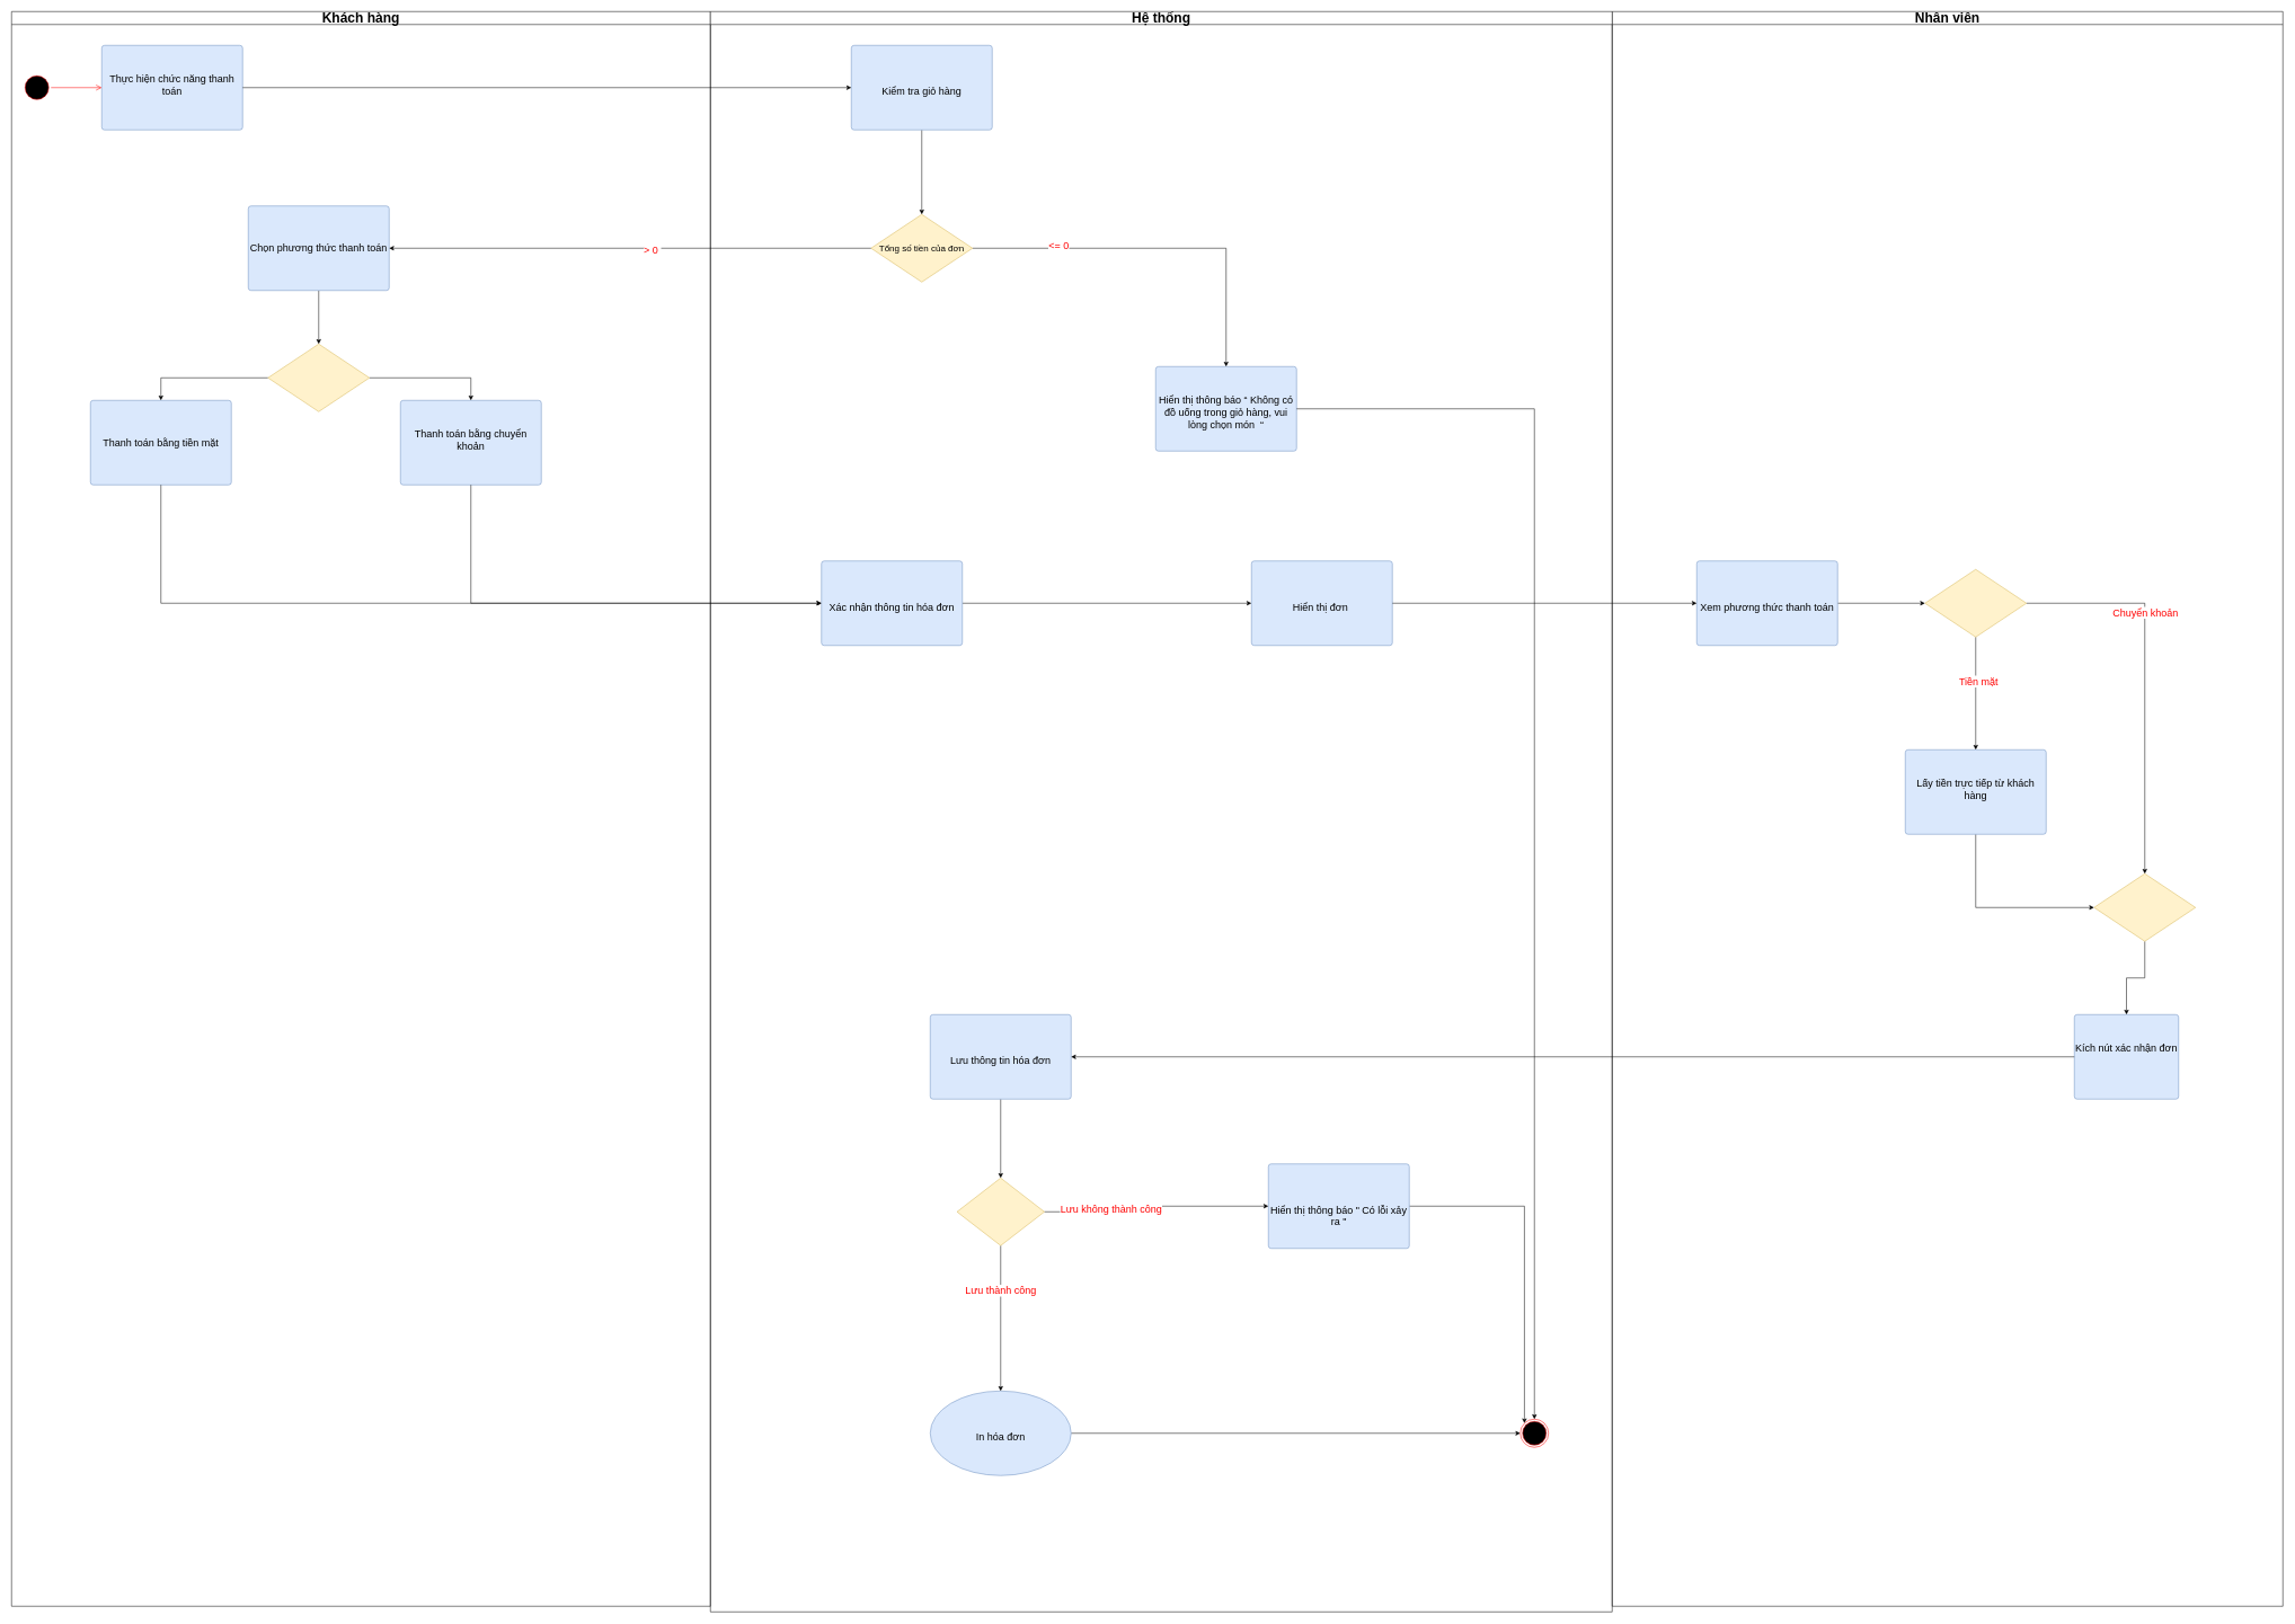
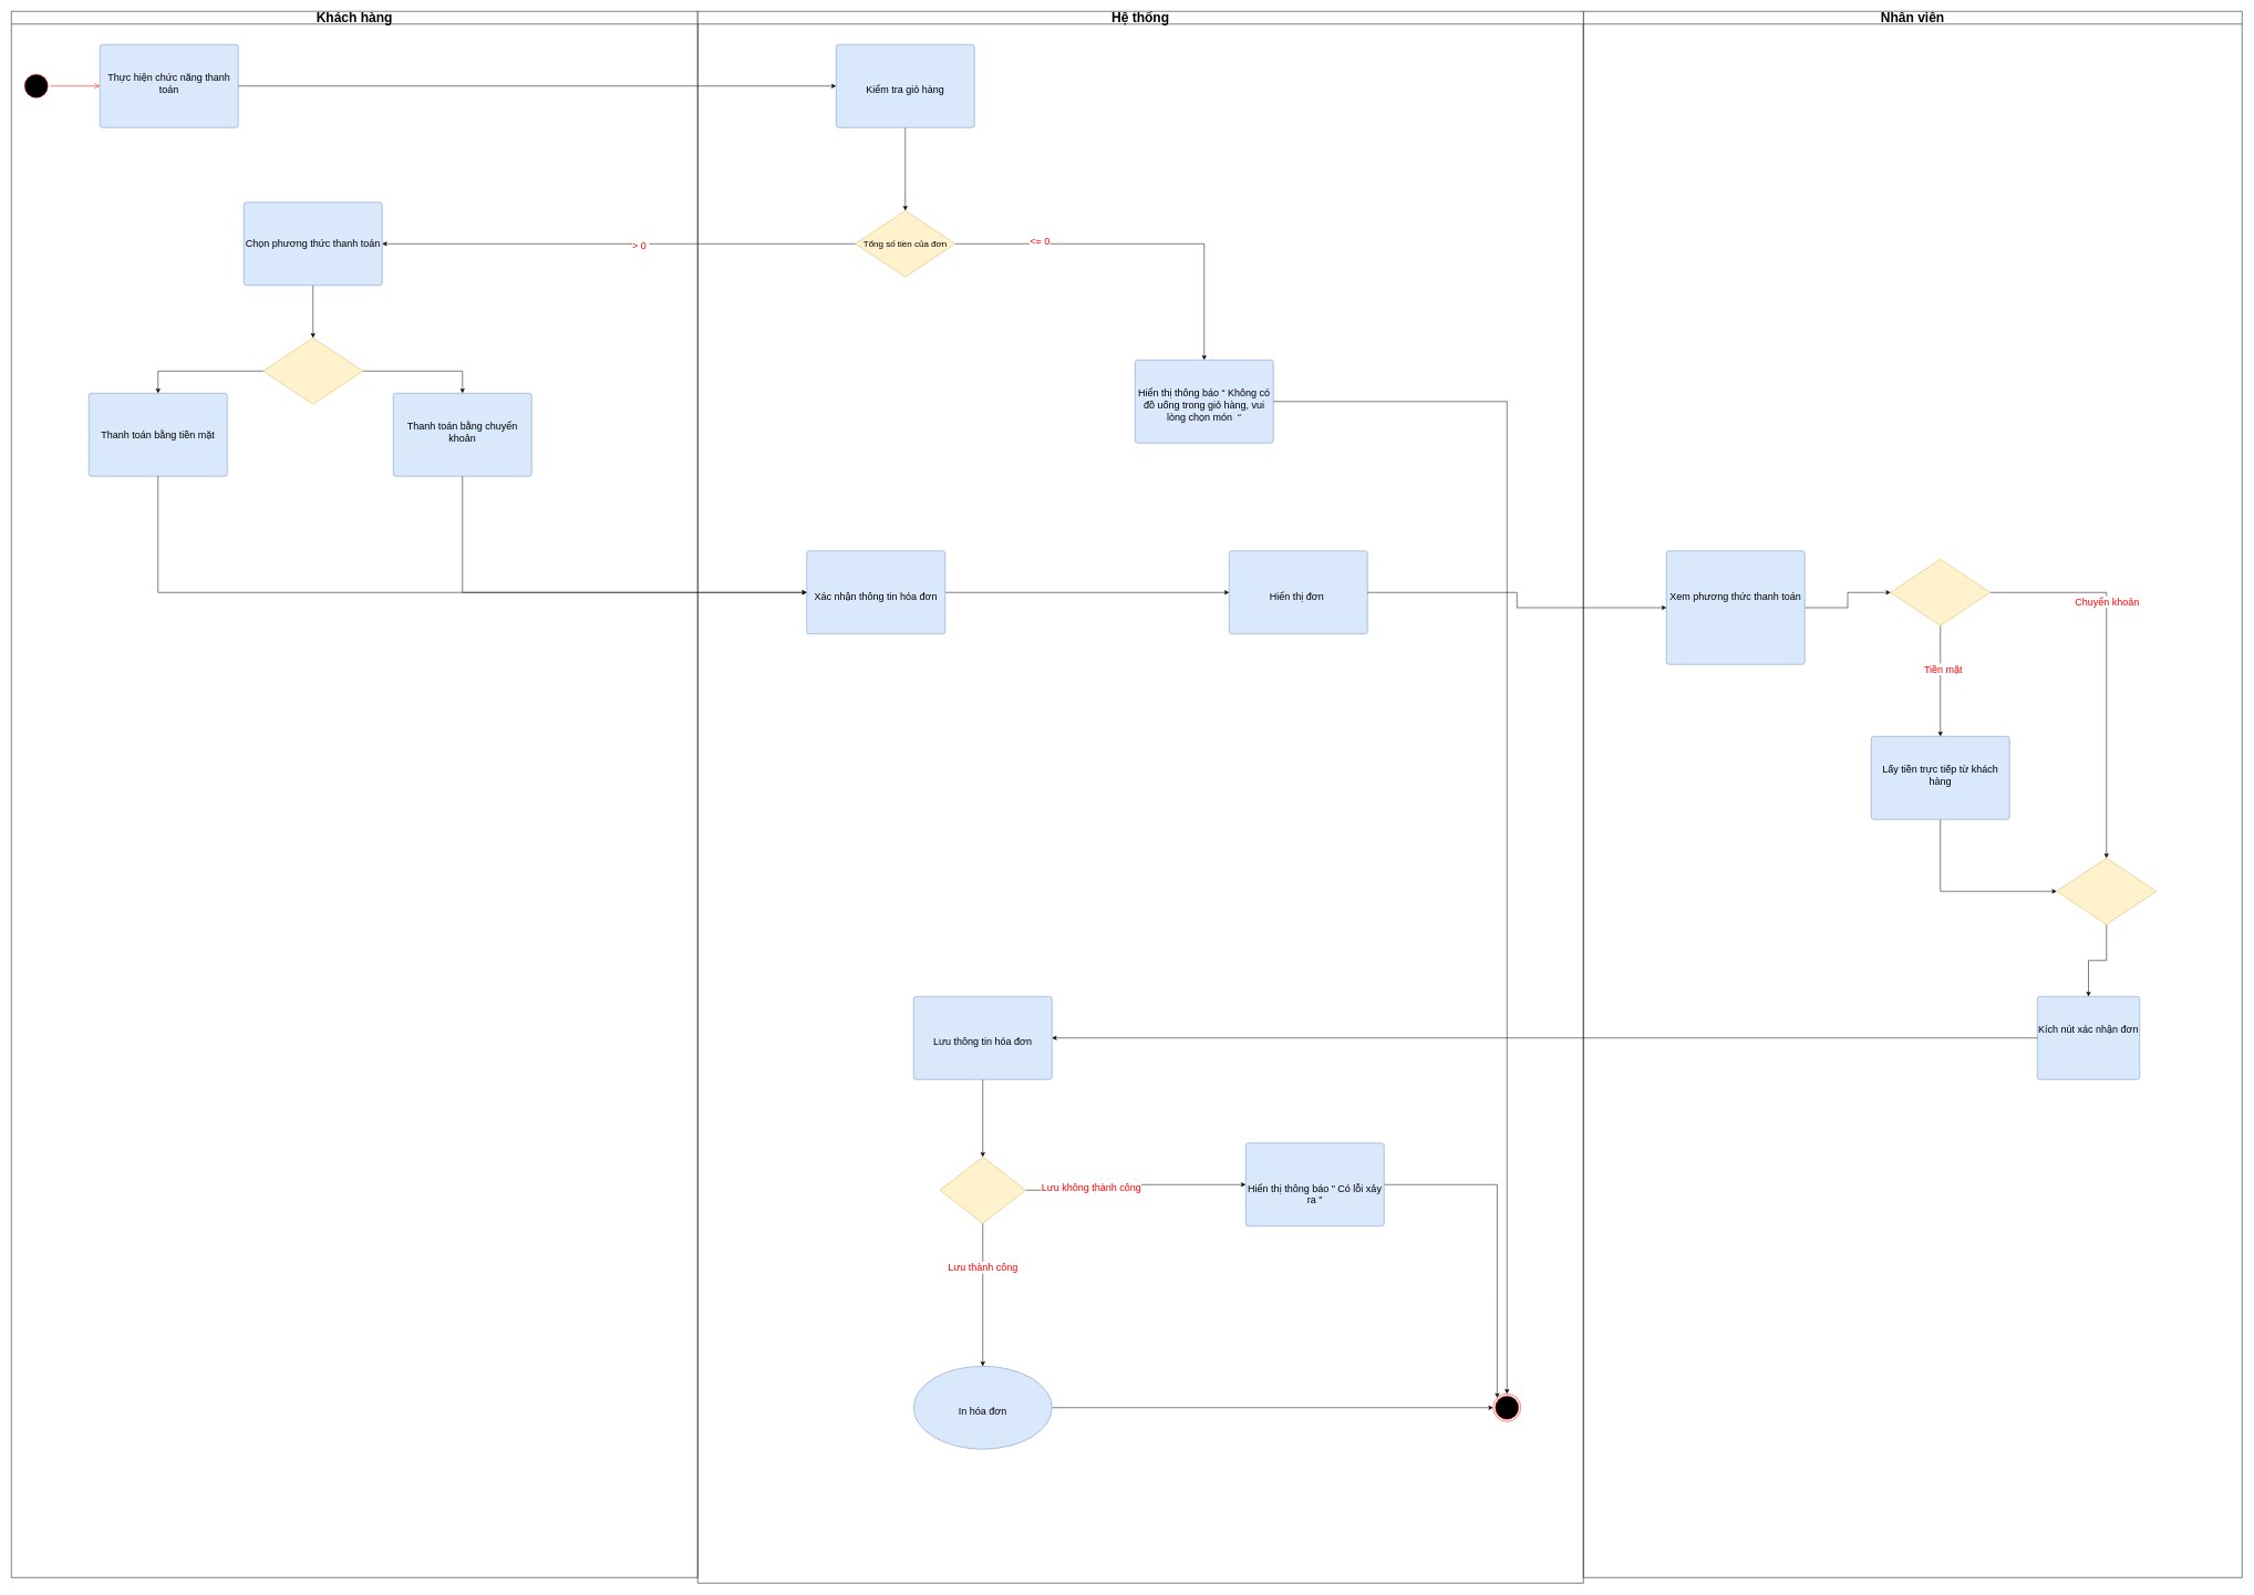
- <mxCell id="4" value="&lt;div&gt;&lt;span style=&quot;font-size: 18px;&quot;&gt;&lt;br&gt;&lt;/span&gt;&lt;/div&gt;&lt;div&gt;&lt;span style=&quot;font-size: 18px;&quot;&gt;&lt;br&gt;&lt;/span&gt;&lt;/div&gt;&lt;div style=&quot;font-size: 18px;&quot;&gt;&lt;br&gt;&lt;/div&gt;&lt;div style=&quot;font-size: 18px;&quot;&gt;Xem phương thức thanh toán&lt;/div&gt;" style="html=1;align=center;verticalAlign=top;rounded=1;absoluteArcSize=1;arcSize=10;dashed=0;whiteSpace=wrap;fillColor=#dae8fc;strokeColor=#6c8ebf;" vertex="1" parent="2"><mxGeometry x="150" y="975" width="250" height="150" as="geometry" /></mxCell>
+ <mxCell id="4" value="&lt;div&gt;&lt;span style=&quot;font-size: 18px;&quot;&gt;&lt;br&gt;&lt;/span&gt;&lt;/div&gt;&lt;div&gt;&lt;span style=&quot;font-size: 18px;&quot;&gt;&lt;br&gt;&lt;/span&gt;&lt;/div&gt;&lt;div style=&quot;font-size: 18px;&quot;&gt;&lt;br&gt;&lt;/div&gt;&lt;div style=&quot;font-size: 18px;&quot;&gt;Xem phương thức thanh toán&lt;/div&gt;" style="html=1;align=center;verticalAlign=top;rounded=1;absoluteArcSize=1;arcSize=10;dashed=0;whiteSpace=wrap;fillColor=#dae8fc;strokeColor=#6c8ebf;" vertex="1" parent="2"><mxGeometry x="150" y="975" width="250" height="205" as="geometry" /></mxCell>
